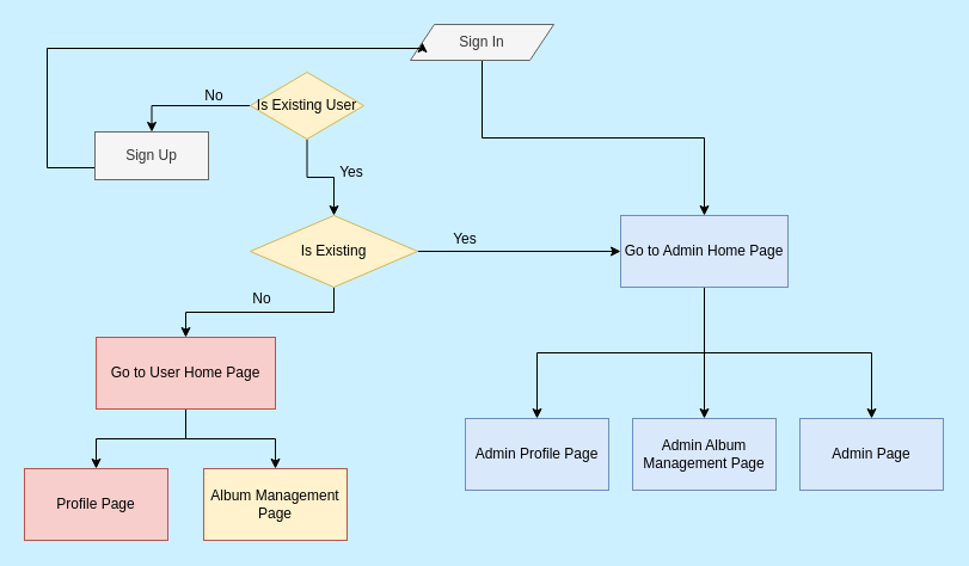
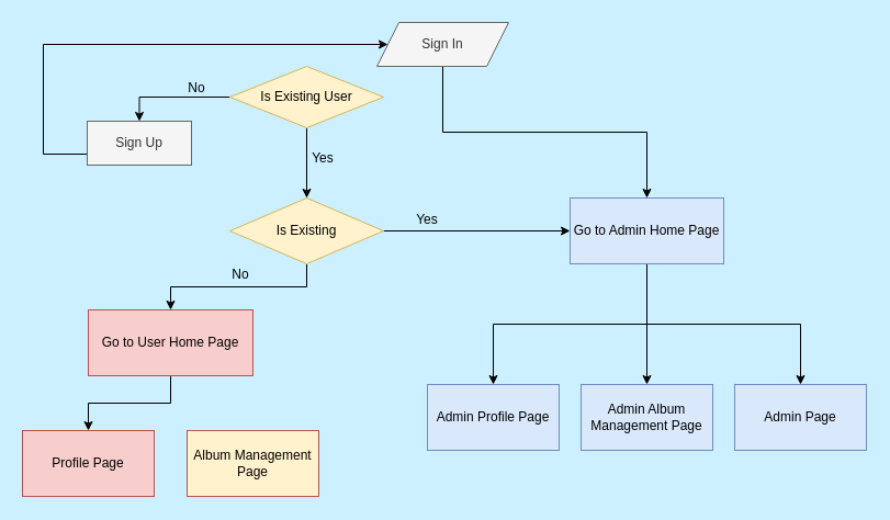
- <mxCell id="3" value="&lt;span&gt;Sign In&lt;/span&gt;" style="shape=parallelogram;perimeter=parallelogramPerimeter;whiteSpace=wrap;html=1;fixedSize=1;fillColor=#f5f5f5;strokeColor=#666666;fontColor=#333333;" vertex="1" parent="1"><mxGeometry x="343" y="20" width="120" height="30" as="geometry" /></mxCell>
+ <mxCell id="3" value="&lt;span&gt;Sign In&lt;/span&gt;" style="shape=parallelogram;perimeter=parallelogramPerimeter;whiteSpace=wrap;html=1;fixedSize=1;fillColor=#f5f5f5;strokeColor=#666666;fontColor=#333333;" vertex="1" parent="1"><mxGeometry x="343" y="20" width="120" height="40" as="geometry" /></mxCell>
- <mxCell id="8" value="Is Existing User" style="rhombus;whiteSpace=wrap;html=1;fillColor=#fff2cc;strokeColor=#d6b656;" vertex="1" parent="1"><mxGeometry x="209" y="60" width="95" height="56" as="geometry" /></mxCell>
+ <mxCell id="8" value="Is Existing User" style="rhombus;whiteSpace=wrap;html=1;fillColor=#fff2cc;strokeColor=#d6b656;" vertex="1" parent="1"><mxGeometry x="209" y="60" width="140" height="56" as="geometry" /></mxCell>
- <mxCell id="16" style="edgeStyle=orthogonalEdgeStyle;rounded=0;orthogonalLoop=1;jettySize=auto;html=1;exitX=0.5;exitY=1;exitDx=0;exitDy=0;entryX=0.5;entryY=0;entryDx=0;entryDy=0;" edge="1" parent="1" source="18" target="23"><mxGeometry relative="1" as="geometry"><mxPoint x="350" y="492" as="targetPoint" /></mxGeometry></mxCell>
